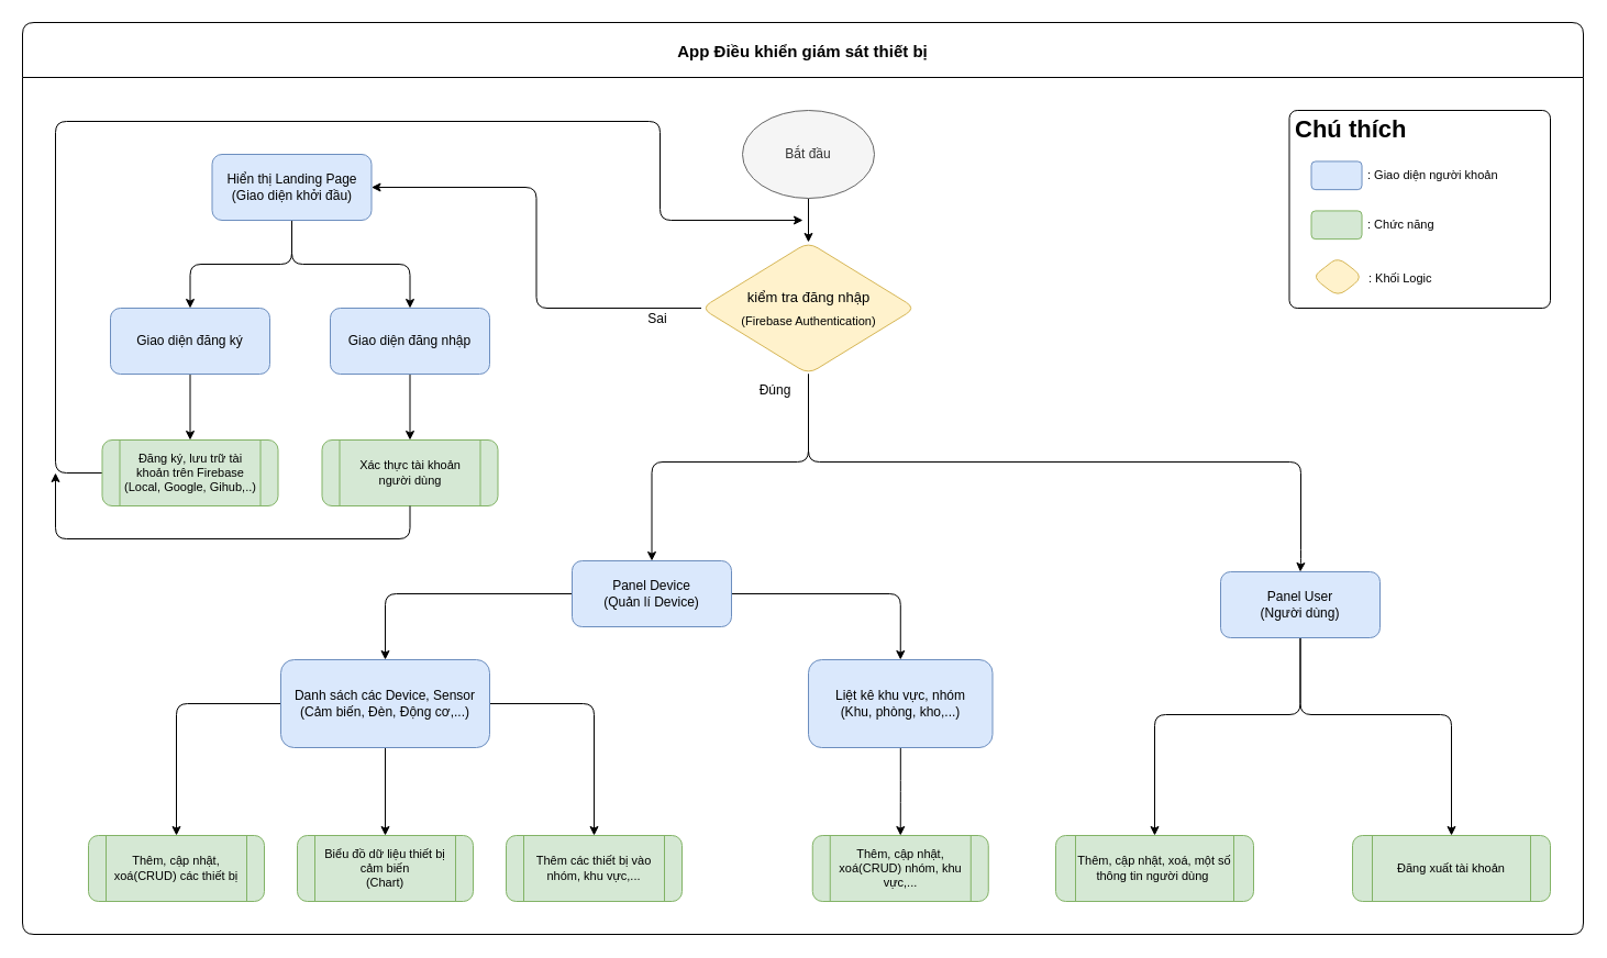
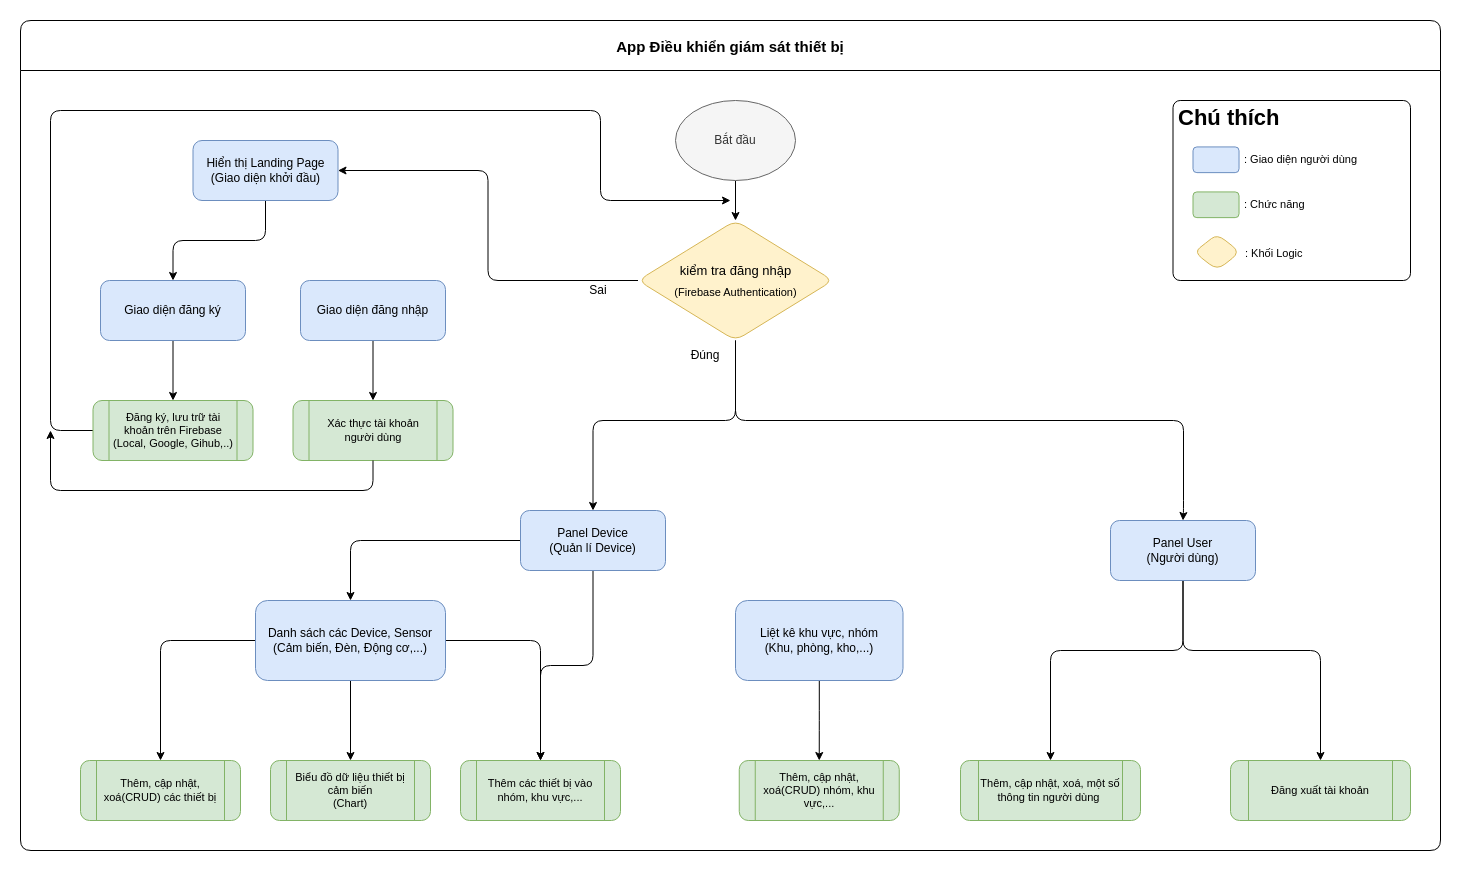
- <mxCell id="40" value=": Giao diện người khoản" style="text;html=1;strokeColor=none;fillColor=none;align=left;verticalAlign=middle;whiteSpace=wrap;rounded=0;labelBackgroundColor=none;fontSize=11;fontColor=#000000;" vertex="1" parent="38"><mxGeometry x="49.482" width="166.859" height="38.571" as="geometry" /></mxCell>
+ <mxCell id="40" value=": Giao diện người dùng" style="text;html=1;strokeColor=none;fillColor=none;align=left;verticalAlign=middle;whiteSpace=wrap;rounded=0;labelBackgroundColor=none;fontSize=11;fontColor=#000000;" vertex="1" parent="38"><mxGeometry x="49.482" width="166.859" height="38.571" as="geometry" /></mxCell>
- <mxCell id="6" style="edgeStyle=orthogonalEdgeStyle;rounded=1;orthogonalLoop=1;jettySize=auto;html=1;entryX=0.5;entryY=0;entryDx=0;entryDy=0;fontSize=12;" edge="1" parent="2" source="7" target="15"><mxGeometry relative="1" as="geometry"><mxPoint x="340" y="240" as="targetPoint" /></mxGeometry></mxCell>
- <mxCell id="19" style="edgeStyle=orthogonalEdgeStyle;rounded=1;orthogonalLoop=1;jettySize=auto;html=1;entryX=0.5;entryY=0;entryDx=0;entryDy=0;fontSize=11;fontColor=#000000;" edge="1" parent="2" source="20" target="27"><mxGeometry relative="1" as="geometry" /></mxCell>
+ <mxCell id="19" style="edgeStyle=orthogonalEdgeStyle;rounded=1;orthogonalLoop=1;jettySize=auto;html=1;fontSize=11;fontColor=#000000;" edge="1" parent="2" source="20" target="28"><mxGeometry relative="1" as="geometry" /></mxCell>
